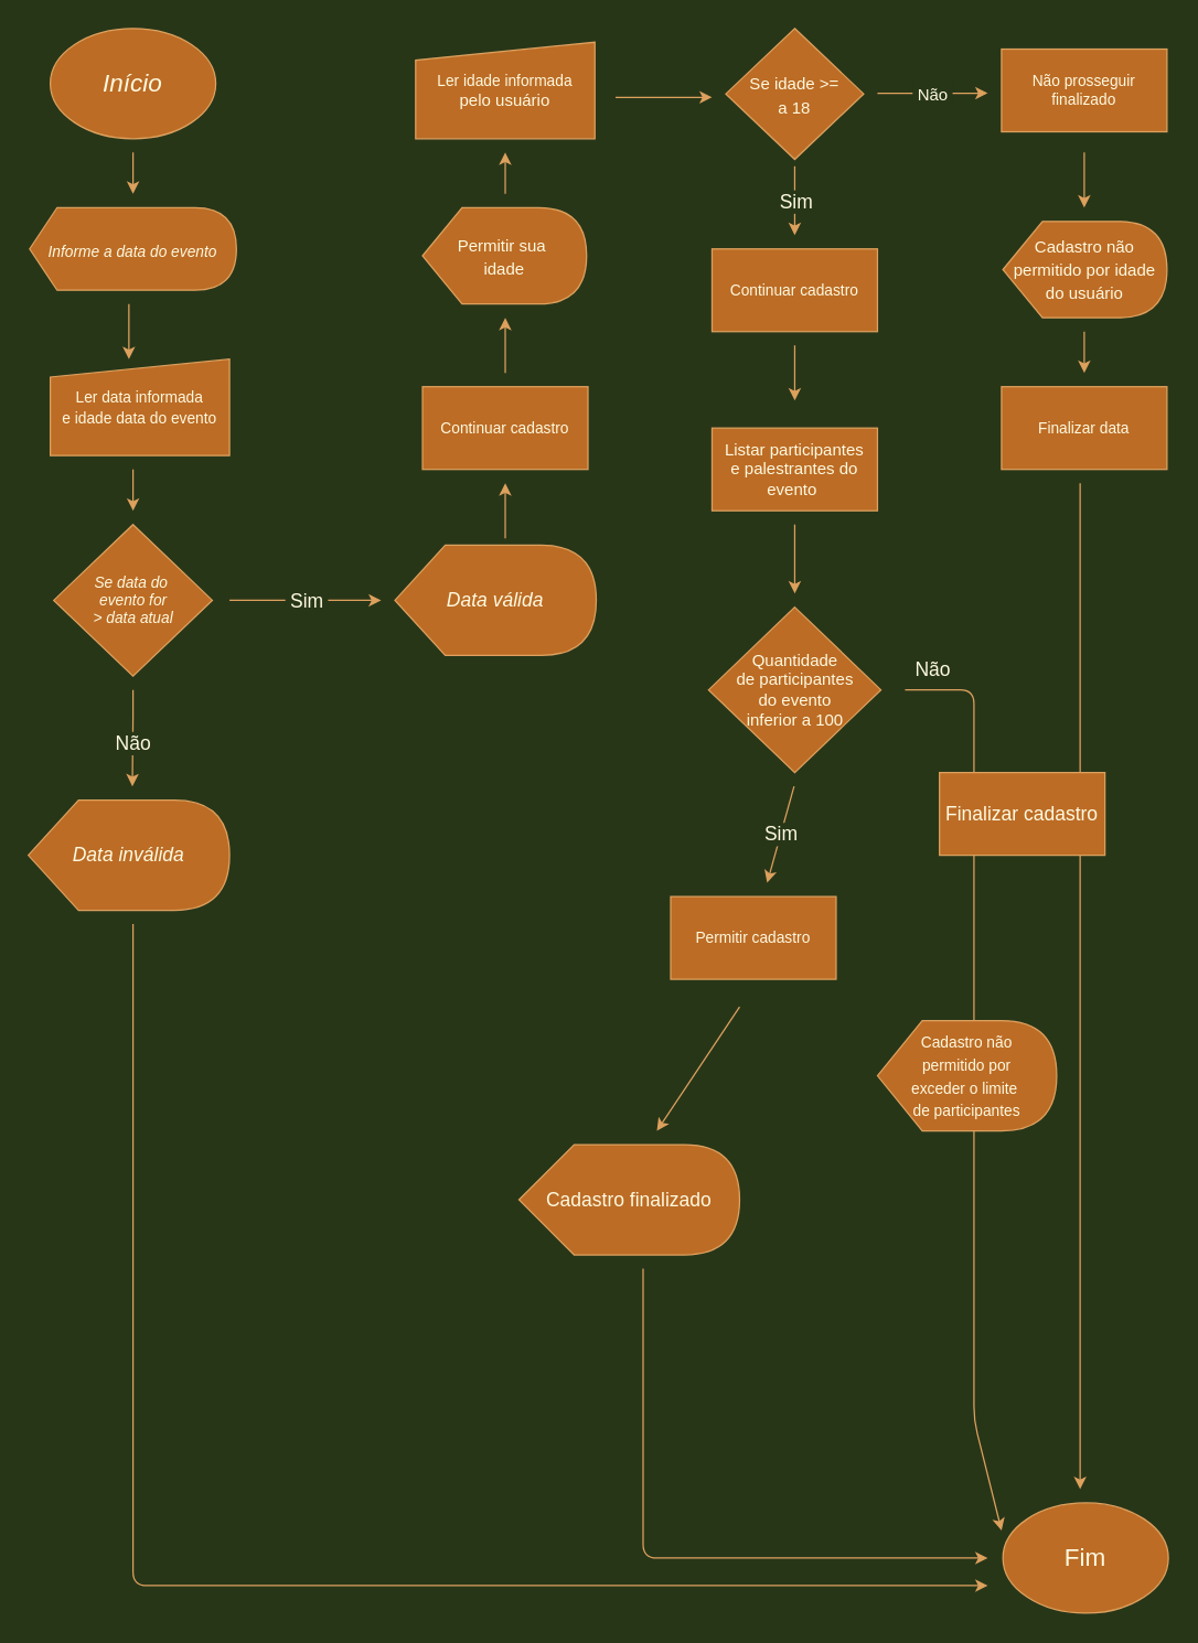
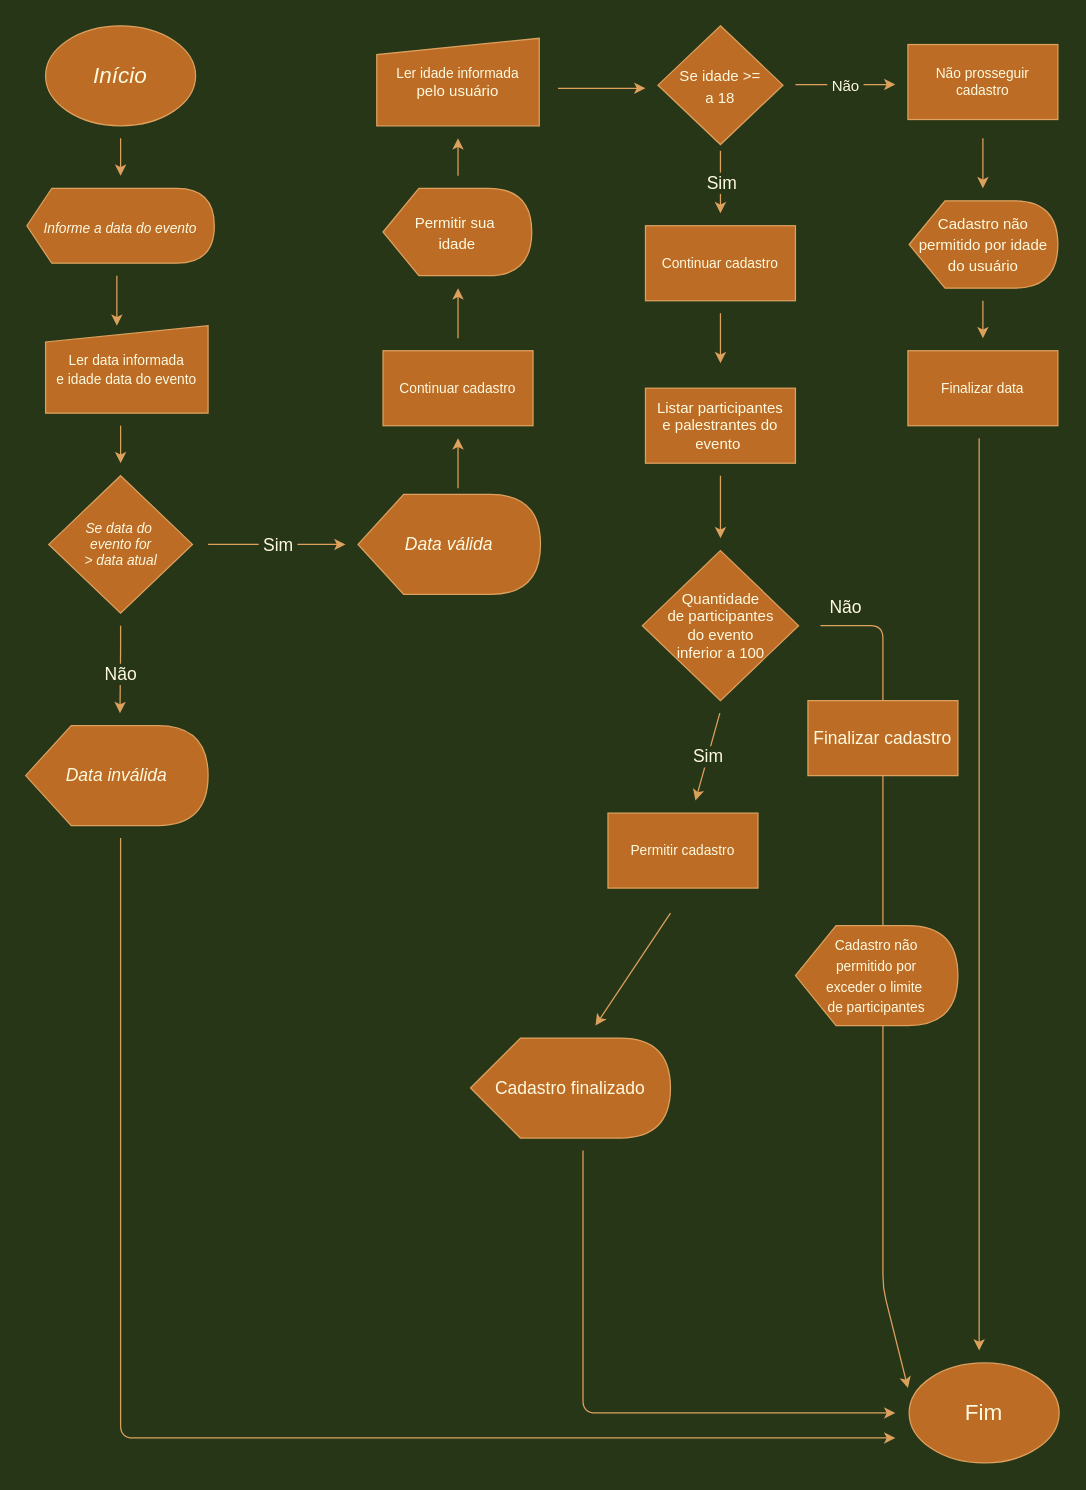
- <mxCell id="30" value="Não prosseguir&lt;br&gt;finalizado" style="rounded=0;whiteSpace=wrap;html=1;sketch=0;fontSize=11;fontColor=#FEFAE0;strokeColor=#DDA15E;fillColor=#BC6C25;" vertex="1" parent="1"><mxGeometry x="726" y="35" width="120" height="60" as="geometry" /></mxCell>
+ <mxCell id="30" value="Não prosseguir&lt;br&gt;cadastro" style="rounded=0;whiteSpace=wrap;html=1;sketch=0;fontSize=11;fontColor=#FEFAE0;strokeColor=#DDA15E;fillColor=#BC6C25;" vertex="1" parent="1"><mxGeometry x="726" y="35" width="120" height="60" as="geometry" /></mxCell>
- <mxCell id="43" value="Finalizar cadastro" style="rounded=0;whiteSpace=wrap;html=1;sketch=0;fontSize=14;fontColor=#FEFAE0;strokeColor=#DDA15E;fillColor=#BC6C25;" vertex="1" parent="1"><mxGeometry x="681" y="560" width="120" height="60" as="geometry" /></mxCell>
+ <mxCell id="43" value="Finalizar cadastro" style="rounded=0;whiteSpace=wrap;html=1;sketch=0;fontSize=14;fontColor=#FEFAE0;strokeColor=#DDA15E;fillColor=#BC6C25;" vertex="1" parent="1"><mxGeometry x="646" y="560" width="120" height="60" as="geometry" /></mxCell>
